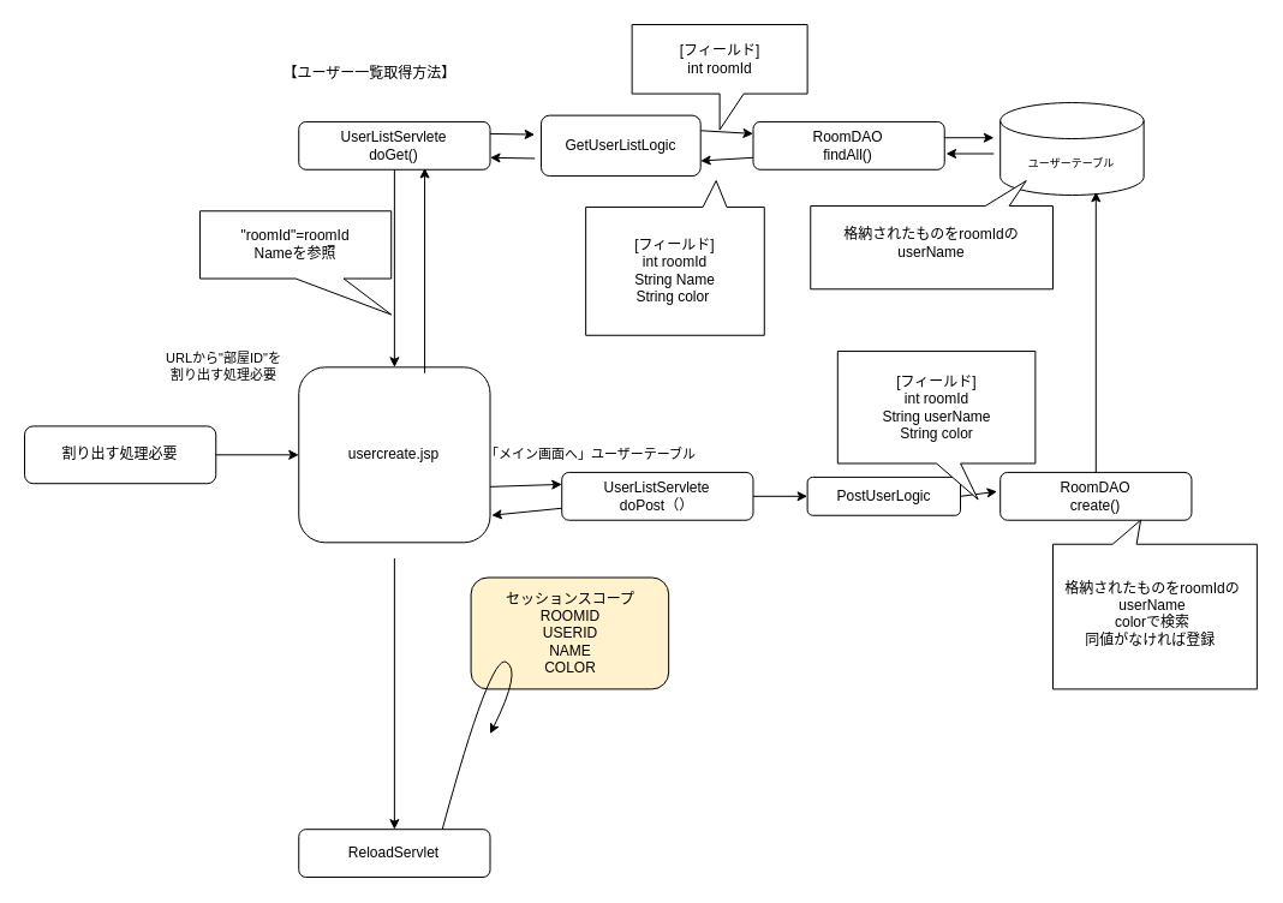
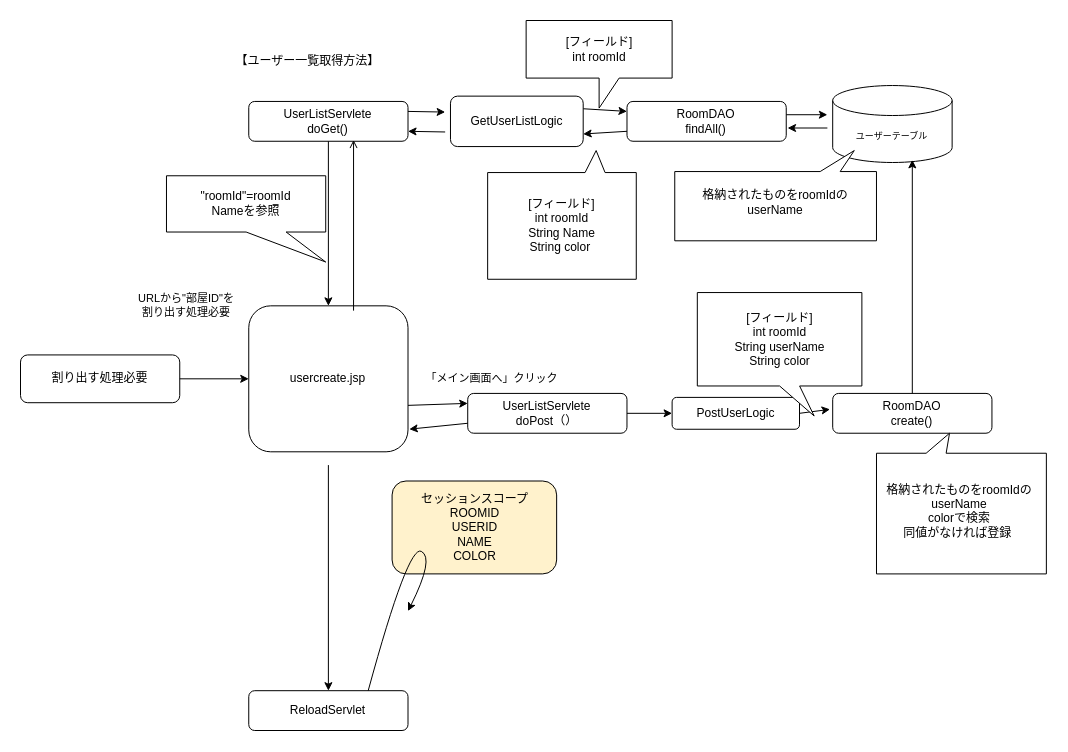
- <mxCell id="34" value="" style="endArrow=classic;html=1;rounded=0;entryX=0.658;entryY=0.967;entryDx=0;entryDy=0;entryPerimeter=0;exitX=0.658;exitY=0.033;exitDx=0;exitDy=0;exitPerimeter=0;" parent="2" source="16" target="5" edge="1"><mxGeometry x="39.813" y="-19.907" width="66.355" height="66.355" as="geometry"><mxPoint x="333.103" y="152.617" as="sourcePoint" /><mxPoint x="342.339" y="258.785" as="targetPoint" /></mxGeometry></mxCell>
+ <mxCell id="34" value="" style="endArrow=open;html=1;rounded=0;entryX=0.658;entryY=0.967;entryDx=0;entryDy=0;entryPerimeter=0;exitX=0.658;exitY=0.033;exitDx=0;exitDy=0;exitPerimeter=0;" parent="2" source="16" target="5" edge="1"><mxGeometry x="39.813" y="-19.907" width="66.355" height="66.355" as="geometry"><mxPoint x="333.103" y="152.617" as="sourcePoint" /><mxPoint x="342.339" y="258.785" as="targetPoint" /></mxGeometry></mxCell>
- <mxCell id="25" value="「メイン画面へ」ユーザーテーブル" style="text;html=1;strokeColor=none;fillColor=none;align=center;verticalAlign=middle;whiteSpace=wrap;rounded=0;fontSize=11;" parent="2" vertex="1"><mxGeometry x="371.589" y="342.393" width="199.065" height="30.523" as="geometry" /></mxCell>
+ <mxCell id="25" value="「メイン画面へ」クリック" style="text;html=1;strokeColor=none;fillColor=none;align=center;verticalAlign=middle;whiteSpace=wrap;rounded=0;fontSize=11;" parent="2" vertex="1"><mxGeometry x="371.589" y="342.393" width="199.065" height="30.523" as="geometry" /></mxCell>
